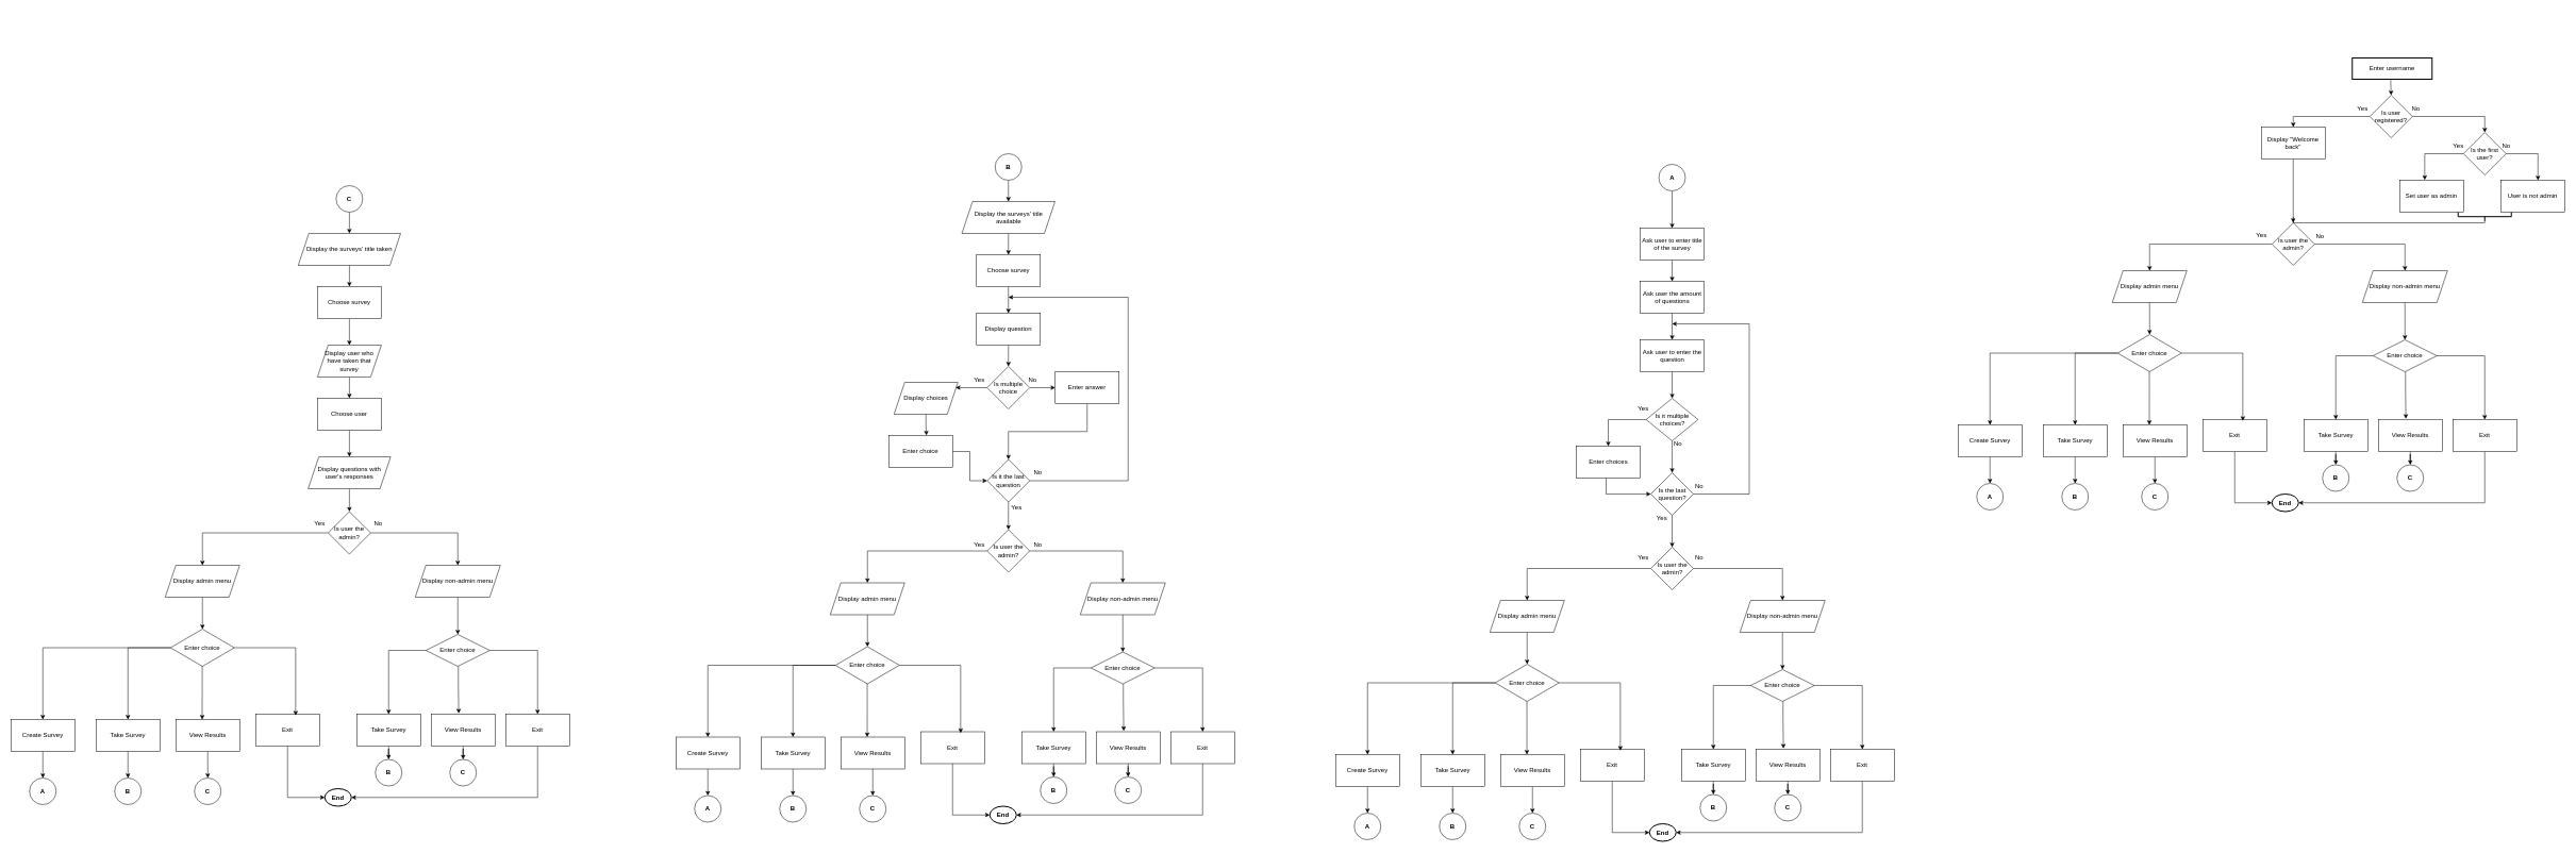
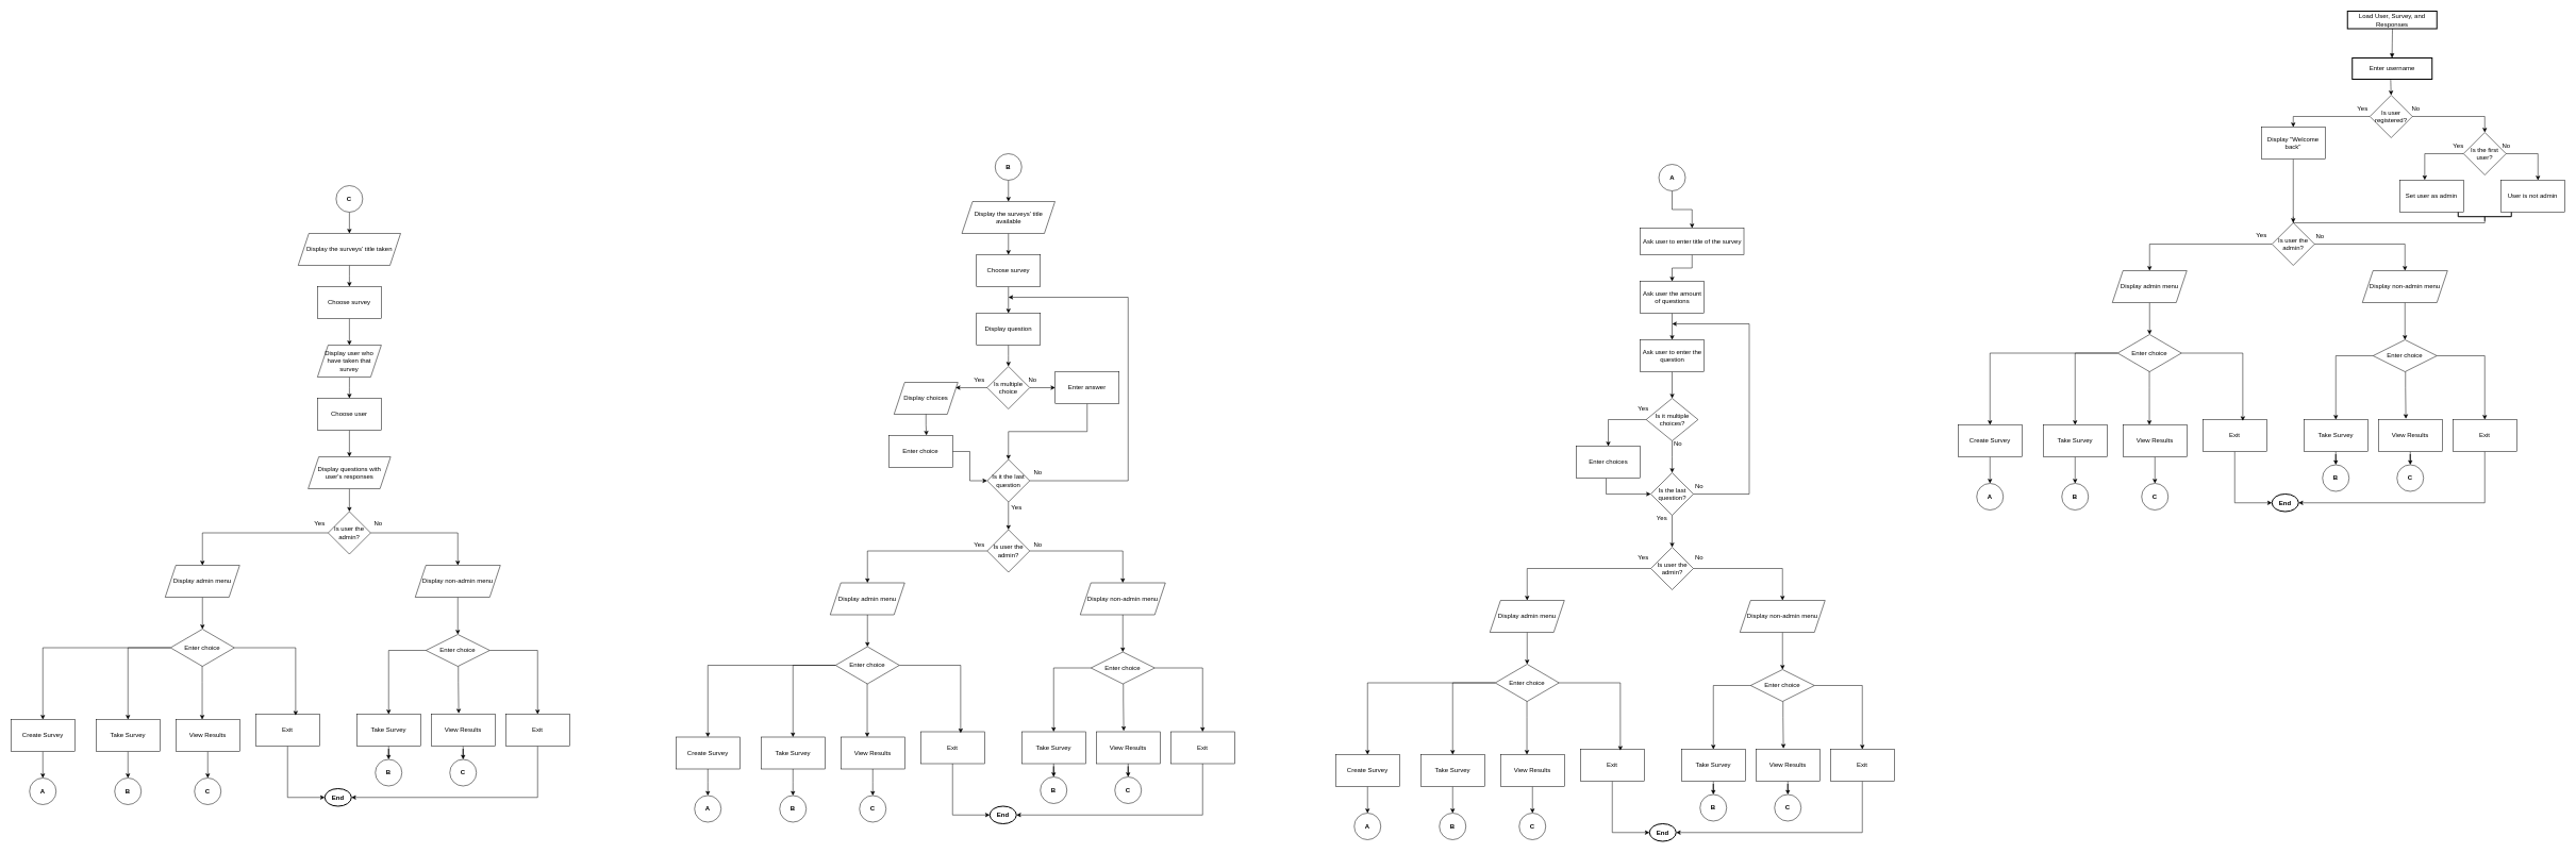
+ <mxCell id="2" value="Load User, Survey, and Responses" style="whiteSpace=wrap;strokeWidth=2;shape=label;html=1;fixedSize=1;rounded=0;" parent="1" vertex="1"><mxGeometry x="4412" y="20" width="168" height="33" as="geometry" /></mxCell>
+ <mxCell id="4" value="" style="curved=1;startArrow=none;endArrow=block;exitX=0.503;exitY=1.006;entryX=0.498;entryY=-0.012;" parent="1" source="2" target="3" edge="1"><mxGeometry relative="1" as="geometry"><Array as="points" /></mxGeometry></mxCell>
- <mxCell id="57" value="Ask user to enter title of the survey" style="rounded=0;whiteSpace=wrap;html=1;" vertex="1" parent="1"><mxGeometry x="3082.5" y="428" width="120" height="60" as="geometry" /></mxCell>
+ <mxCell id="57" value="Ask user to enter title of the survey" style="rounded=0;whiteSpace=wrap;html=1;" vertex="1" parent="1"><mxGeometry x="3082.5" y="428" width="195" height="50" as="geometry" /></mxCell>
